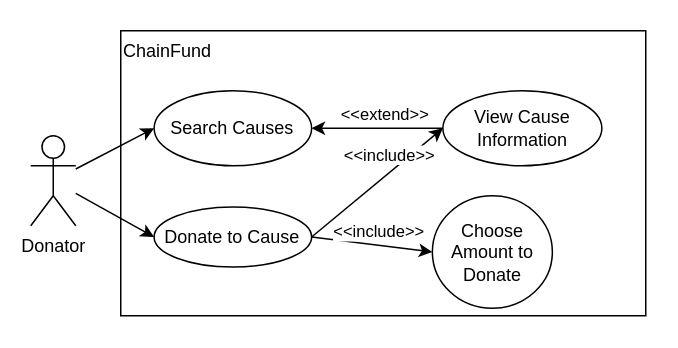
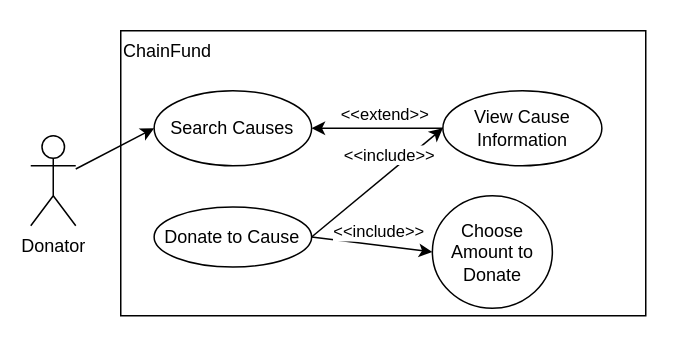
- <mxCell id="7" value="" style="endArrow=classic;html=1;entryX=0;entryY=0.5;entryDx=0;entryDy=0;" edge="1" parent="1" source="3" target="5"><mxGeometry width="50" height="50" relative="1" as="geometry"><mxPoint x="10" y="-71.25" as="sourcePoint" /><mxPoint x="135" y="85" as="targetPoint" /></mxGeometry></mxCell>
